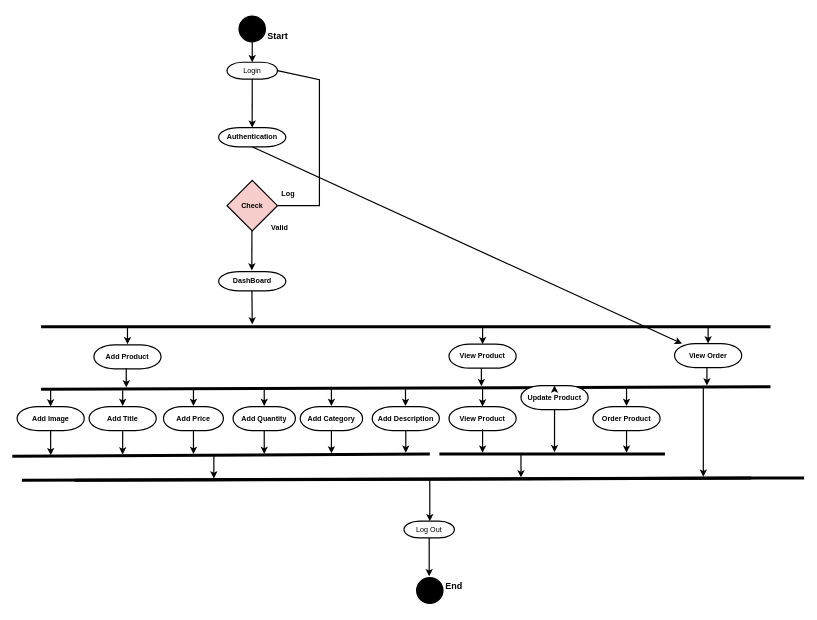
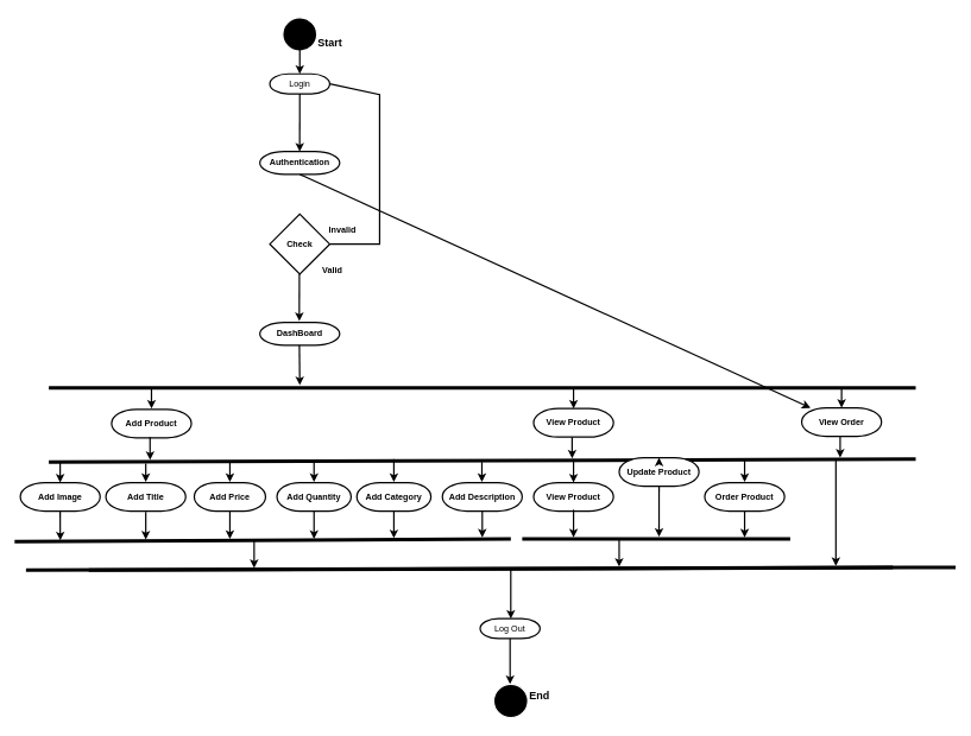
- <mxCell id="6" value="&lt;b&gt;Log&lt;/b&gt;" style="text;html=1;strokeColor=none;fillColor=none;align=center;verticalAlign=middle;whiteSpace=wrap;rounded=0;strokeWidth=2;" parent="1" vertex="1"><mxGeometry x="450" y="308" width="60" height="30" as="geometry" /></mxCell>
+ <mxCell id="6" value="&lt;b&gt;Invalid&lt;/b&gt;" style="text;html=1;strokeColor=none;fillColor=none;align=center;verticalAlign=middle;whiteSpace=wrap;rounded=0;strokeWidth=2;" parent="1" vertex="1"><mxGeometry x="450" y="308" width="60" height="30" as="geometry" /></mxCell>
- <mxCell id="5" value="&lt;b&gt;Check&lt;/b&gt;" style="rhombus;whiteSpace=wrap;html=1;strokeWidth=2;fillColor=#f8cecc;" parent="1" vertex="1"><mxGeometry x="378" y="300" width="84" height="84" as="geometry" /></mxCell>
+ <mxCell id="5" value="&lt;b&gt;Check&lt;/b&gt;" style="rhombus;whiteSpace=wrap;html=1;strokeWidth=2;" parent="1" vertex="1"><mxGeometry x="378" y="300" width="84" height="84" as="geometry" /></mxCell>
